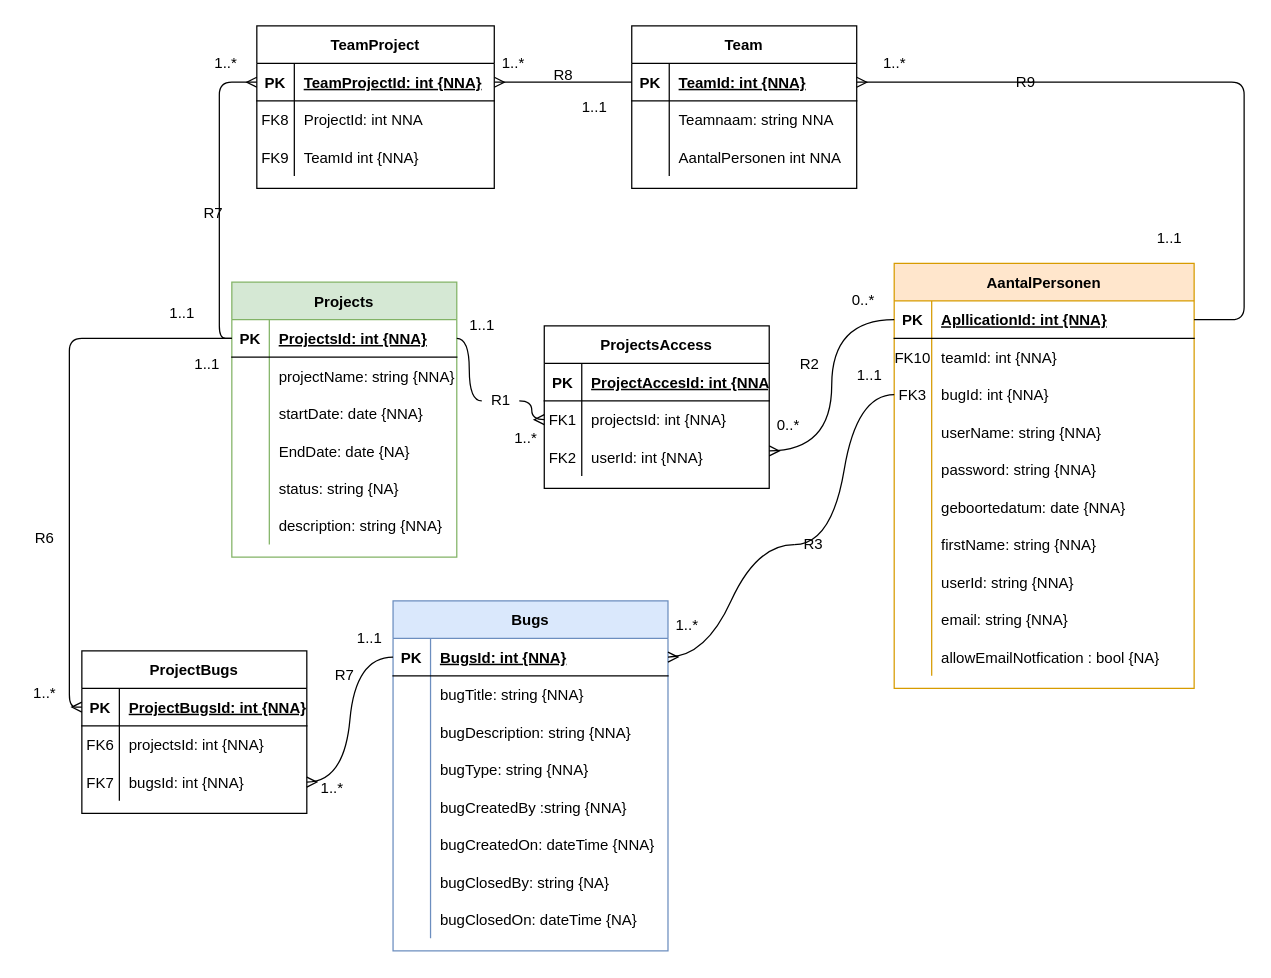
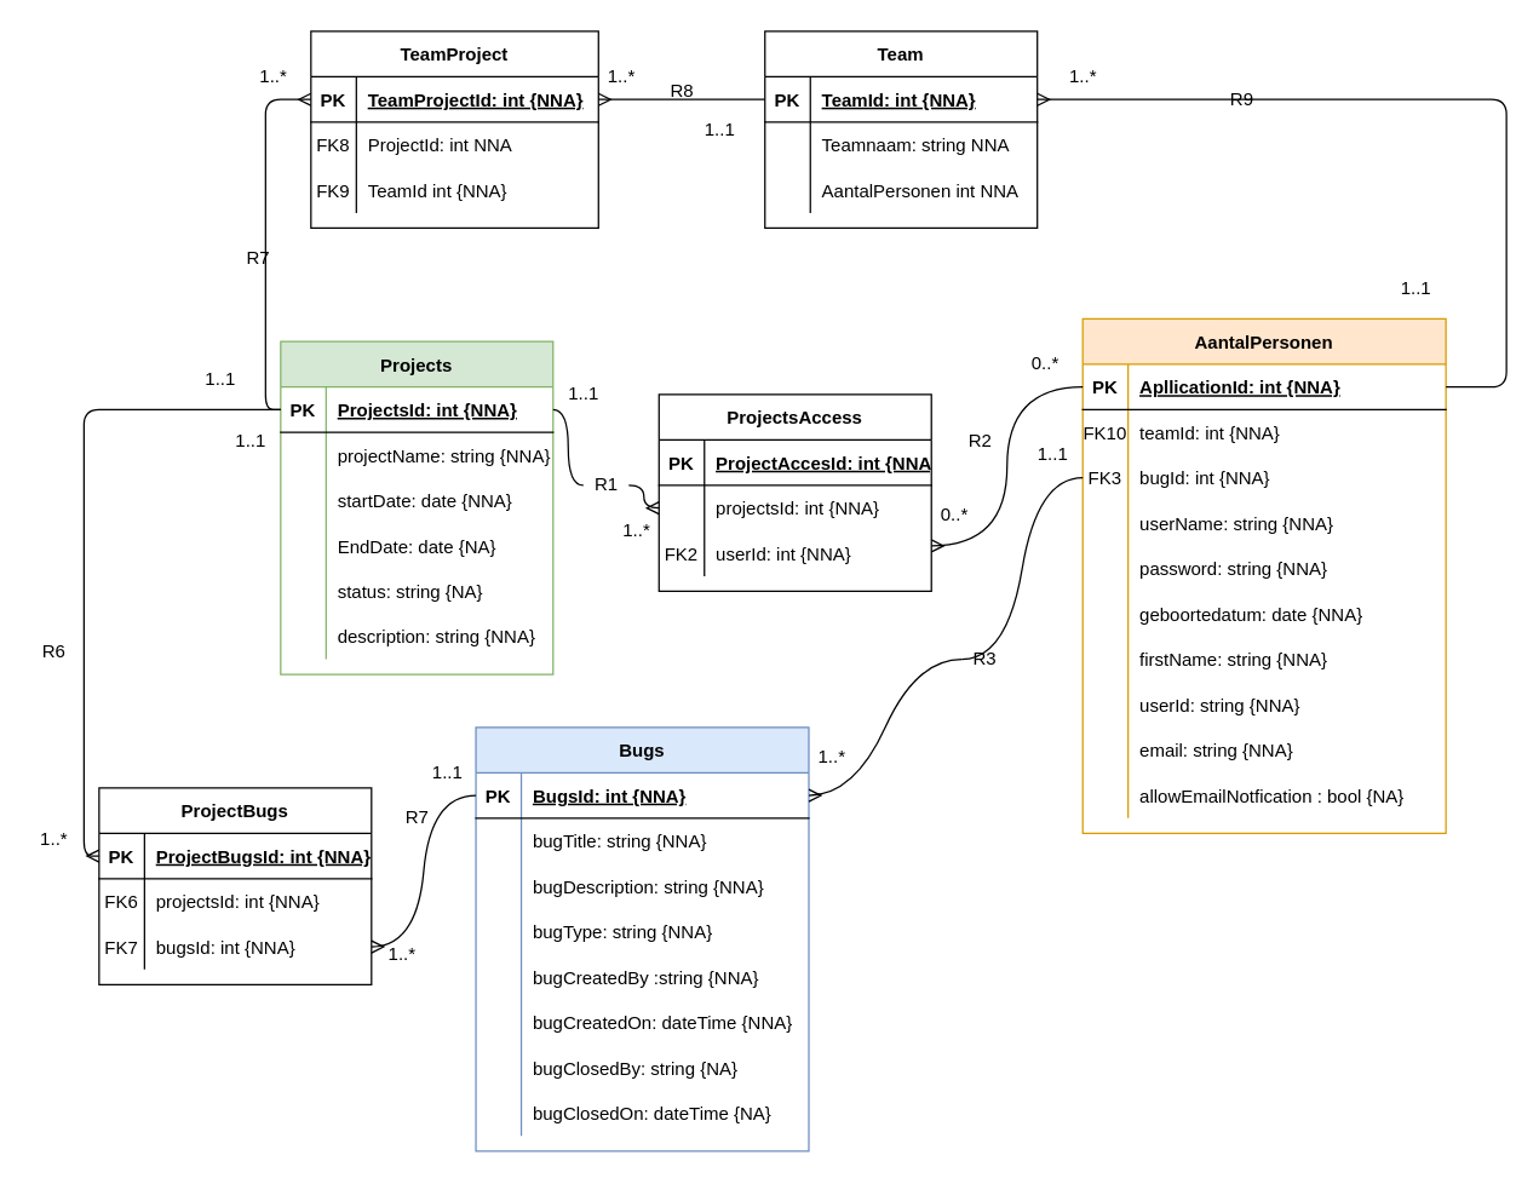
- <mxCell id="82" value="FK1" style="shape=partialRectangle;connectable=0;fillColor=none;top=0;left=0;bottom=0;right=0;editable=1;overflow=hidden;" parent="81" vertex="1"><mxGeometry width="30" height="30" as="geometry"><mxRectangle width="30" height="30" as="alternateBounds" /></mxGeometry></mxCell>
